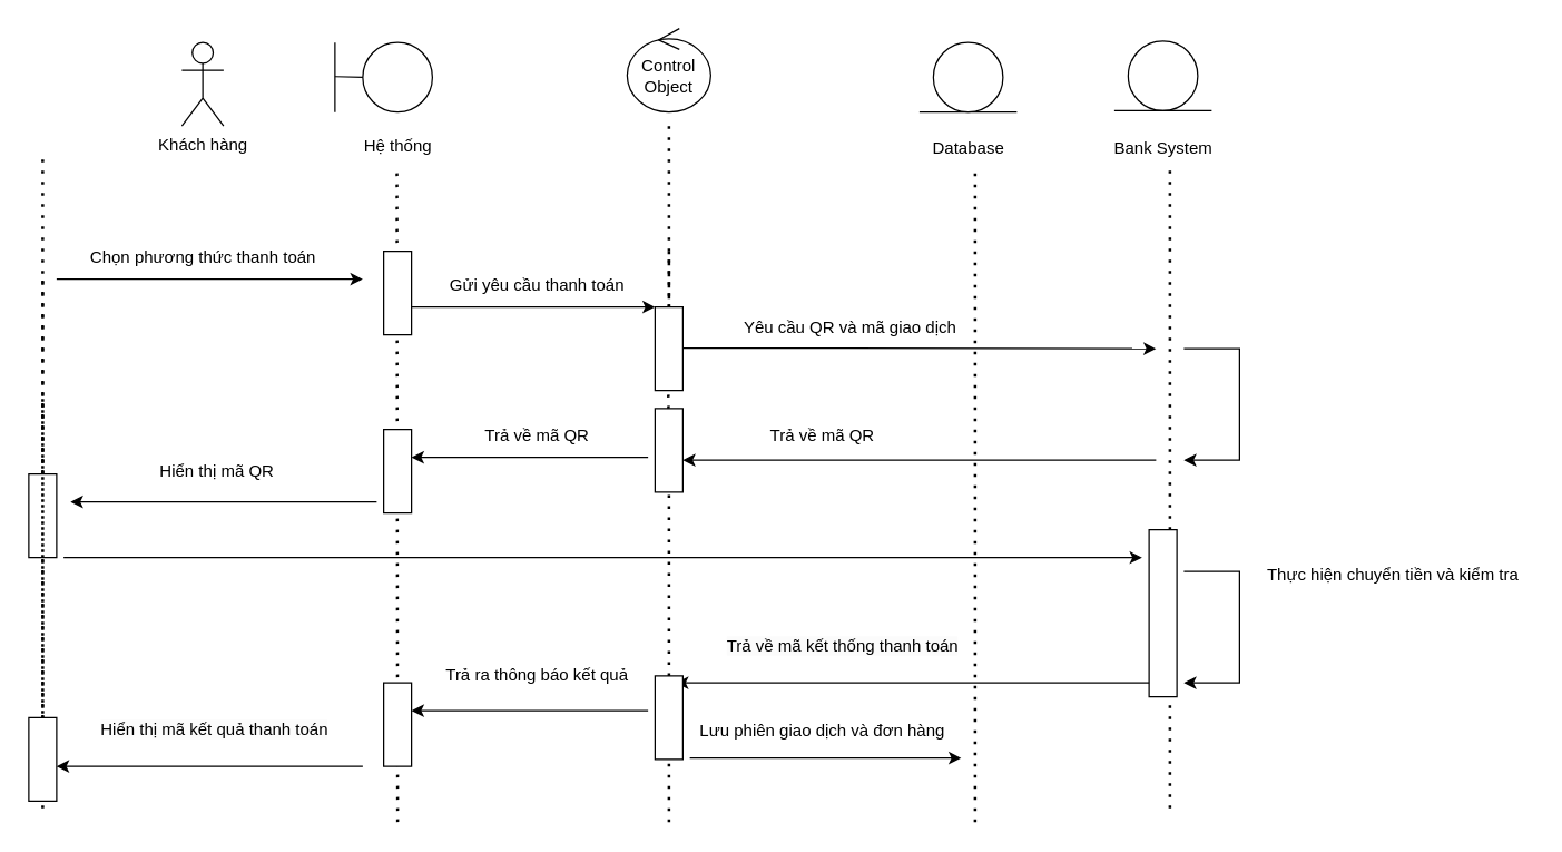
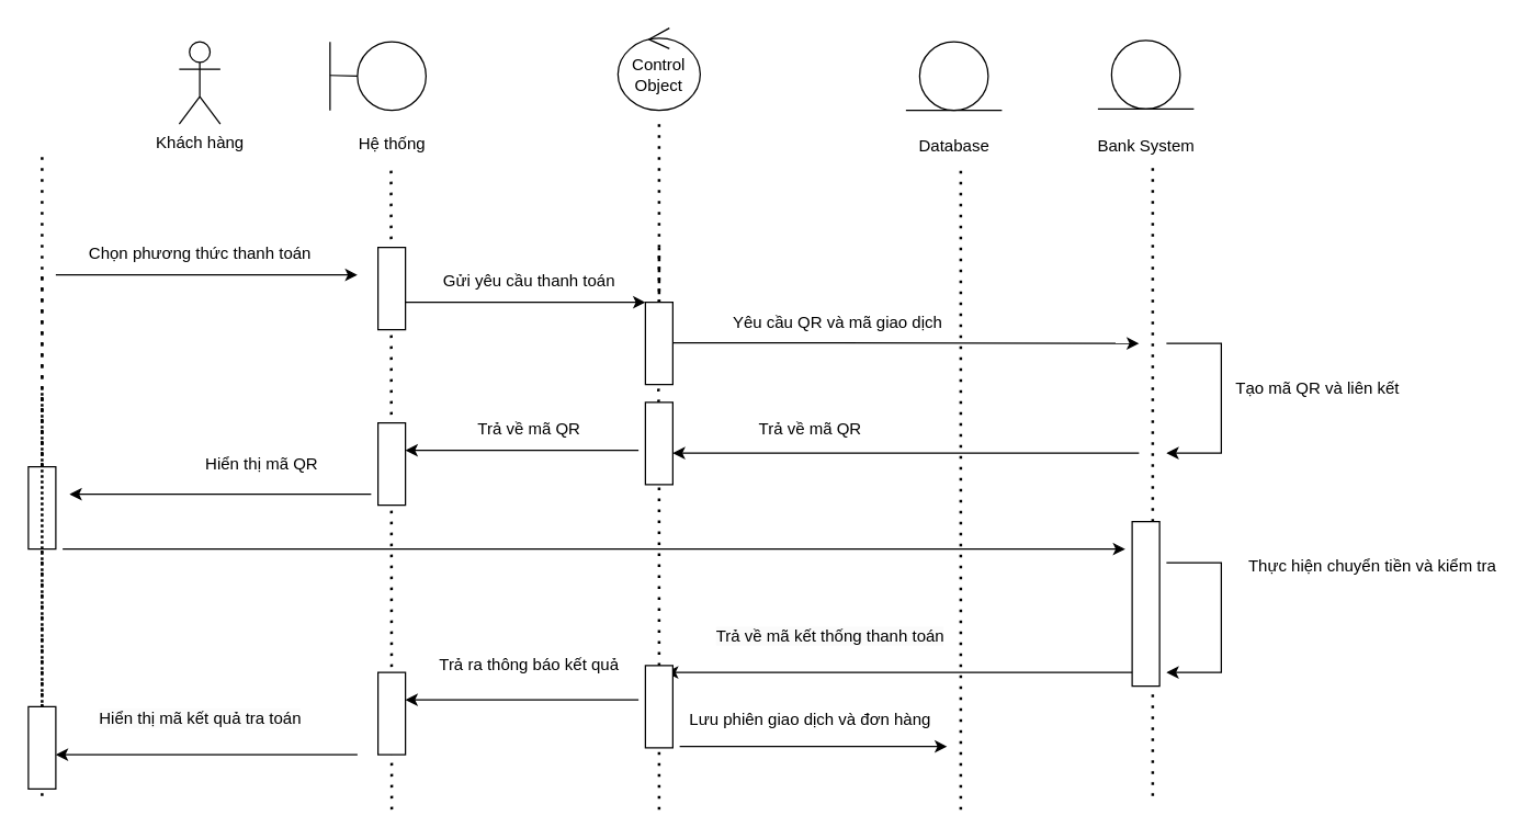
+ <mxCell id="34" value="Tạo mã QR và liên kết" style="text;html=1;align=center;verticalAlign=middle;resizable=0;points=[];autosize=1;strokeColor=none;fillColor=none;" vertex="1" parent="1"><mxGeometry x="890" y="268" width="140" height="30" as="geometry" /></mxCell>
- <mxCell id="41" value="Hiển thị mã QR" style="text;html=1;align=center;verticalAlign=middle;resizable=0;points=[];autosize=1;strokeColor=none;fillColor=none;" vertex="1" parent="1"><mxGeometry x="100" y="323" width="110" height="30" as="geometry" /></mxCell>
+ <mxCell id="41" value="Hiển thị mã QR" style="text;html=1;align=center;verticalAlign=middle;resizable=0;points=[];autosize=1;strokeColor=none;fillColor=none;" vertex="1" parent="1"><mxGeometry x="135" y="323" width="110" height="30" as="geometry" /></mxCell>
- <mxCell id="56" value="&lt;span style=&quot;color: rgb(0, 0, 0); font-family: Helvetica; font-size: 12px; font-style: normal; font-variant-ligatures: normal; font-variant-caps: normal; font-weight: 400; letter-spacing: normal; orphans: 2; text-align: center; text-indent: 0px; text-transform: none; widows: 2; word-spacing: 0px; -webkit-text-stroke-width: 0px; background-color: rgb(251, 251, 251); text-decoration-thickness: initial; text-decoration-style: initial; text-decoration-color: initial; float: none; display: inline !important;&quot;&gt;Hiển thị mã kết quả thanh toán&lt;/span&gt;" style="text;whiteSpace=wrap;html=1;" vertex="1" parent="1"><mxGeometry x="70" y="510" width="170" height="40" as="geometry" /></mxCell>
+ <mxCell id="56" value="&lt;span style=&quot;color: rgb(0, 0, 0); font-family: Helvetica; font-size: 12px; font-style: normal; font-variant-ligatures: normal; font-variant-caps: normal; font-weight: 400; letter-spacing: normal; orphans: 2; text-align: center; text-indent: 0px; text-transform: none; widows: 2; word-spacing: 0px; -webkit-text-stroke-width: 0px; background-color: rgb(251, 251, 251); text-decoration-thickness: initial; text-decoration-style: initial; text-decoration-color: initial; float: none; display: inline !important;&quot;&gt;Hiển thị mã kết quả tra toán&lt;/span&gt;" style="text;whiteSpace=wrap;html=1;" vertex="1" parent="1"><mxGeometry x="70" y="510" width="170" height="40" as="geometry" /></mxCell>
